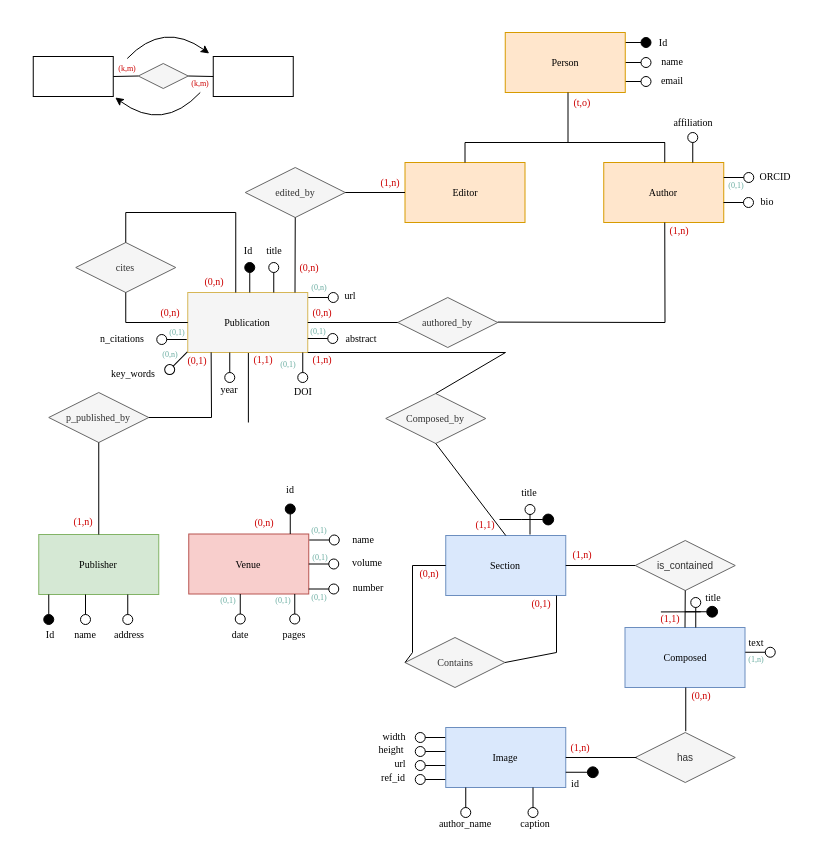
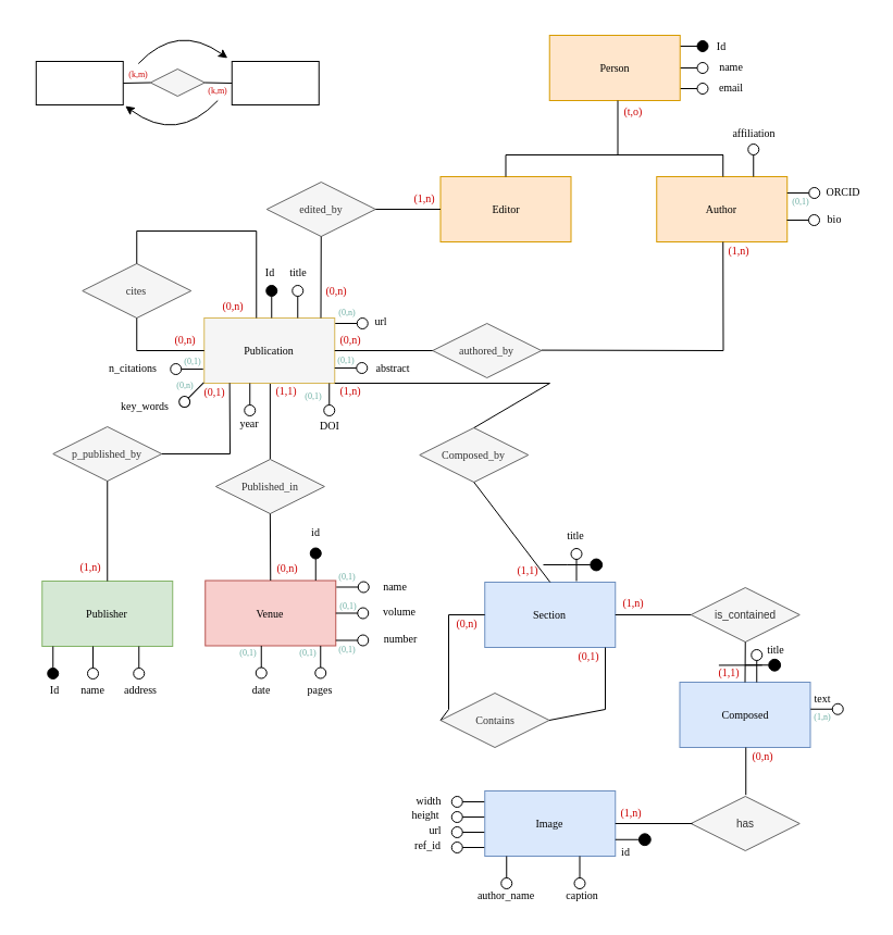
+ <mxCell id="74" value="&lt;font face=&quot;Verdana&quot; style=&quot;font-size: 10px;&quot;&gt;Published_in&lt;br&gt;&lt;/font&gt;" style="rhombus;whiteSpace=wrap;html=1;fontSize=10;fillColor=#f5f5f5;fontColor=#333333;strokeColor=#666666;" parent="1" vertex="1"><mxGeometry x="197.88" y="422" width="100" height="50" as="geometry" /></mxCell>
+ <mxCell id="89" value="" style="endArrow=none;html=1;rounded=0;entryX=0.5;entryY=1;entryDx=0;entryDy=0;exitX=0.5;exitY=0;exitDx=0;exitDy=0;" parent="1" source="46" target="74" edge="1"><mxGeometry width="50" height="50" relative="1" as="geometry"><mxPoint x="352" y="562" as="sourcePoint" /><mxPoint x="402" y="512" as="targetPoint" /></mxGeometry></mxCell>
